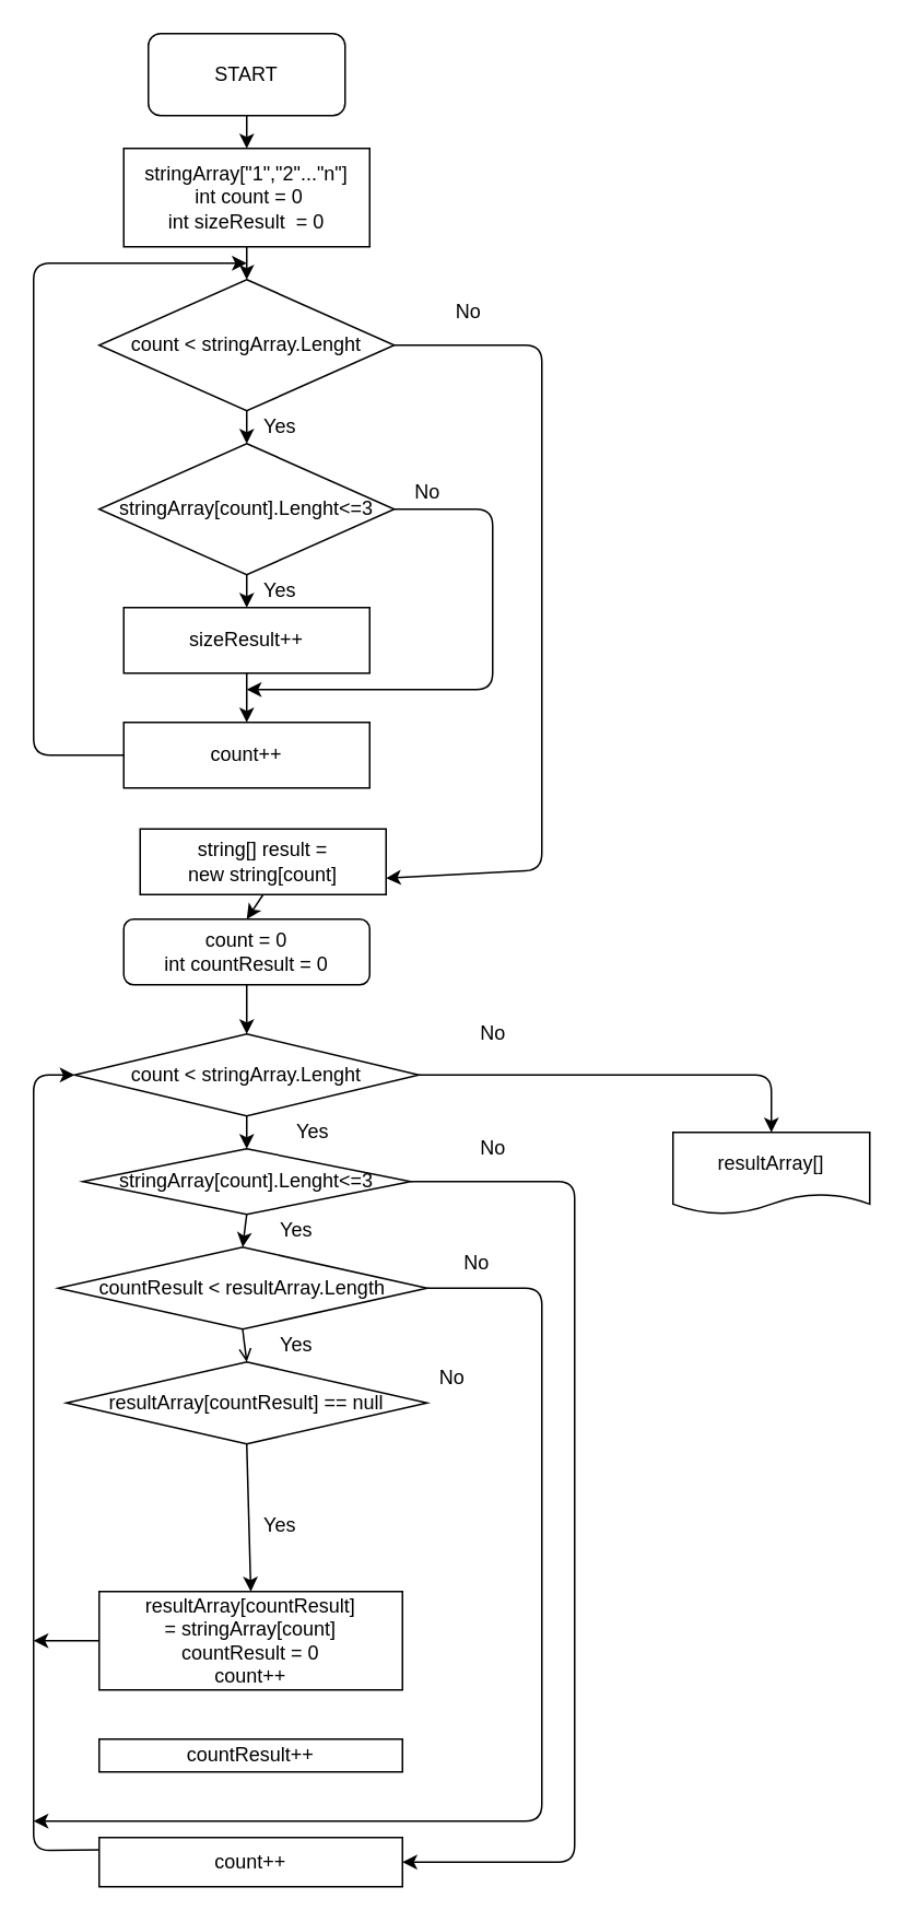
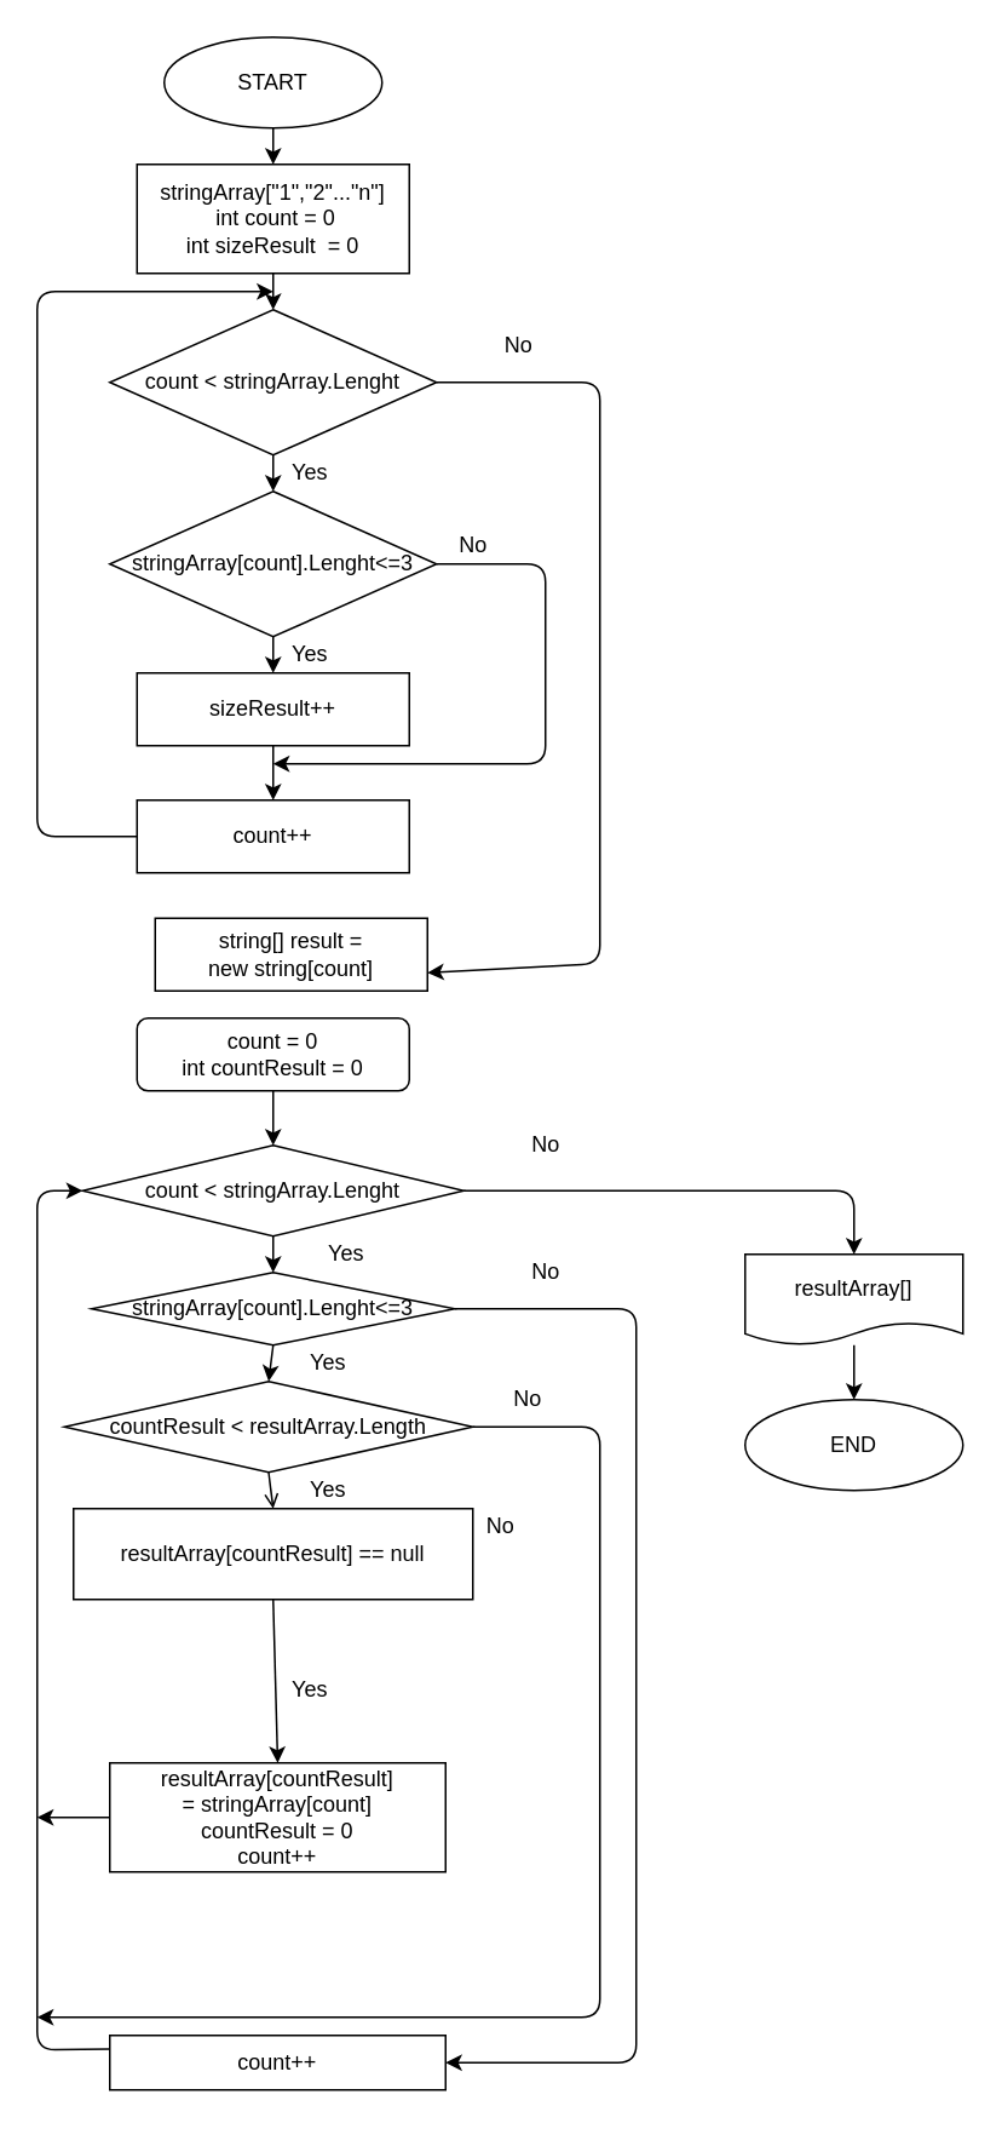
- <mxCell id="3" value="START" style="whiteSpace=wrap;html=1;rounded=1;" vertex="1" parent="1"><mxGeometry x="90" y="20" width="120" height="50" as="geometry" /></mxCell>
+ <mxCell id="3" value="START" style="ellipse;whiteSpace=wrap;html=1;" vertex="1" parent="1"><mxGeometry x="90" y="20" width="120" height="50" as="geometry" /></mxCell>
- <mxCell id="16" style="edgeStyle=none;html=1;exitX=0.5;exitY=1;exitDx=0;exitDy=0;entryX=0.5;entryY=0;entryDx=0;entryDy=0;" edge="1" parent="1" source="17" target="19"><mxGeometry relative="1" as="geometry" /></mxCell>
+ <mxCell id="32" value="" style="edgeStyle=none;html=1;" edge="1" parent="1" source="33" target="34"><mxGeometry relative="1" as="geometry"><mxPoint x="360" y="730" as="sourcePoint" /></mxGeometry></mxCell>
+ <mxCell id="34" value="END" style="ellipse;whiteSpace=wrap;html=1;" vertex="1" parent="1"><mxGeometry x="410" y="770" width="120" height="50" as="geometry" /></mxCell>
- <mxCell id="28" value="resultArray[countResult] == null" style="rhombus;whiteSpace=wrap;html=1;" vertex="1" parent="1"><mxGeometry x="40" y="830" width="220" height="50" as="geometry" /></mxCell>
+ <mxCell id="28" value="resultArray[countResult] == null" style="whiteSpace=wrap;html=1;rounded=0;" vertex="1" parent="1"><mxGeometry x="40" y="830" width="220" height="50" as="geometry" /></mxCell>
- <mxCell id="31" value="countResult++" style="rounded=0;whiteSpace=wrap;html=1;" vertex="1" parent="1"><mxGeometry x="60" y="1060" width="185" height="20" as="geometry" /></mxCell>
